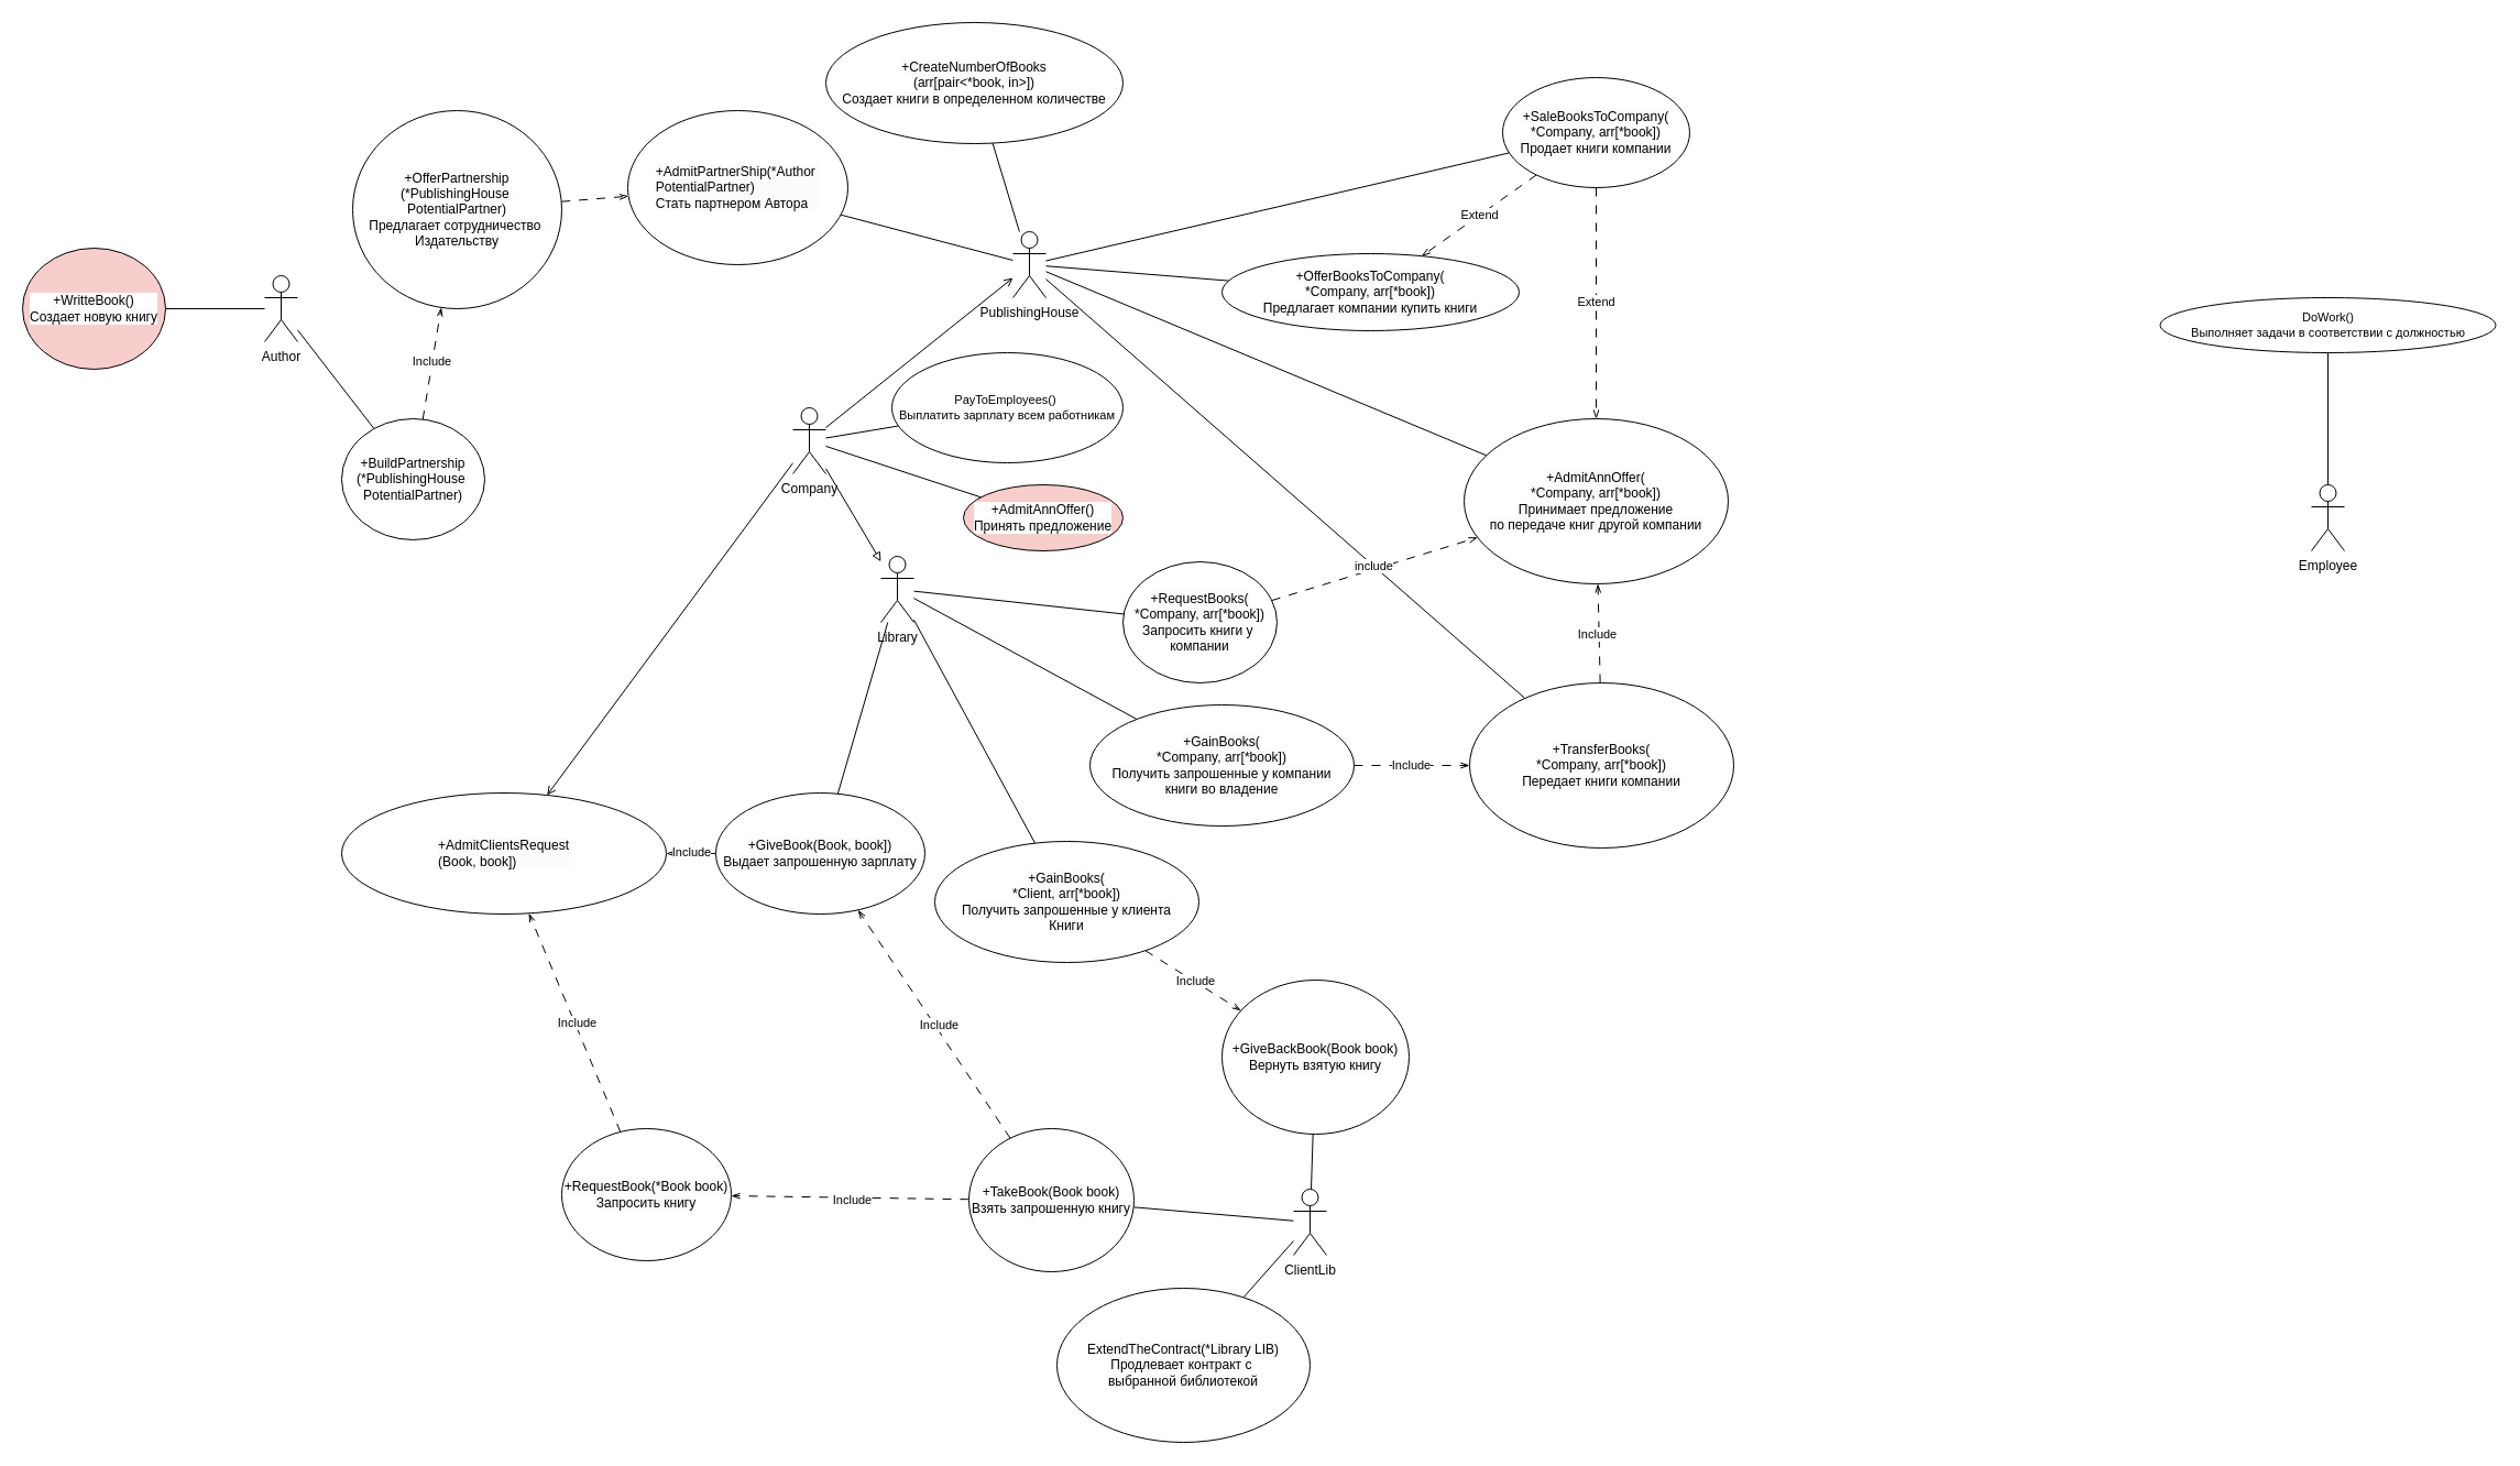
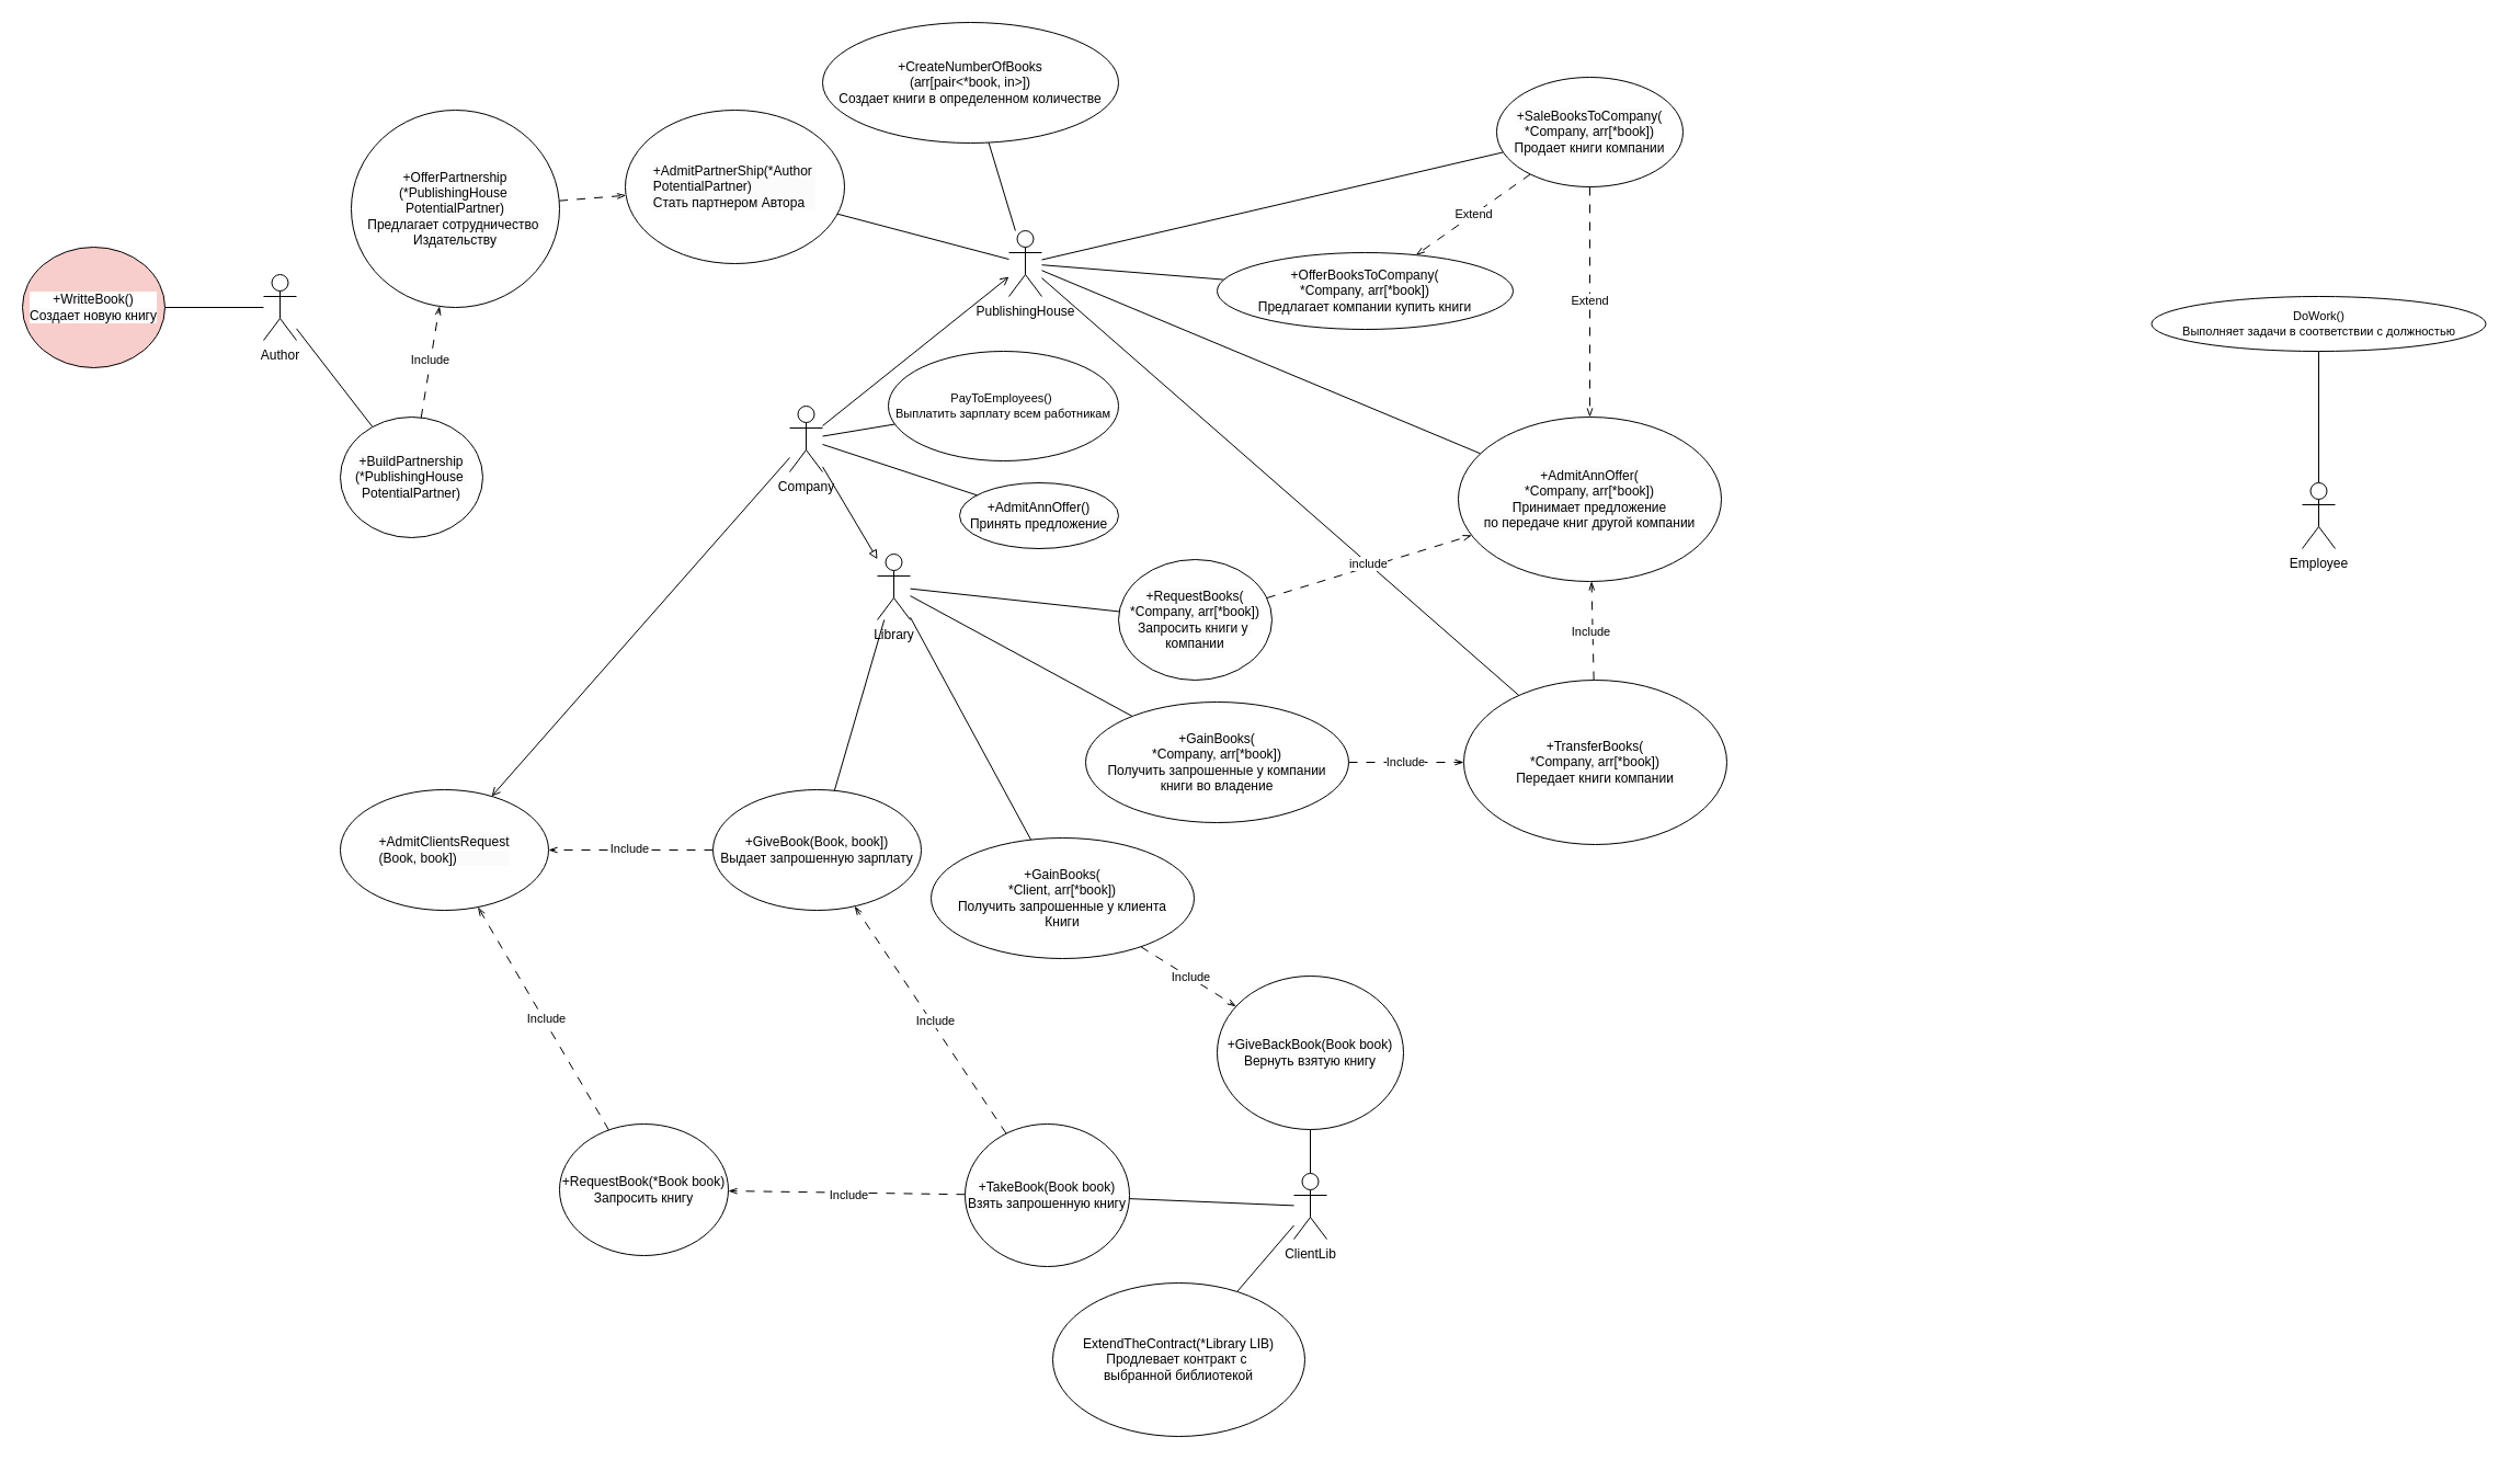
- <mxCell id="58" value="&lt;span style=&quot;text-wrap: nowrap; font-size: 12px; text-align: left; background-color: rgb(251, 251, 251);&quot;&gt;+AdmitAnnOffer(&lt;/span&gt;&lt;span style=&quot;text-wrap: nowrap; font-size: 12px; text-align: left; background-color: rgb(251, 251, 251);&quot;&gt;)&lt;/span&gt;&lt;br&gt;&lt;div&gt;&lt;span style=&quot;text-wrap: nowrap; font-size: 12px; text-align: left; background-color: rgb(251, 251, 251);&quot;&gt;Принять предложение&lt;/span&gt;&lt;/div&gt;" style="ellipse;whiteSpace=wrap;html=1;fontFamily=Helvetica;fontSize=11;fontColor=default;labelBackgroundColor=default;fillColor=#f8cecc;" parent="1" vertex="1"><mxGeometry x="875" y="440" width="145" height="60" as="geometry" /></mxCell>
+ <mxCell id="58" value="&lt;span style=&quot;text-wrap: nowrap; font-size: 12px; text-align: left; background-color: rgb(251, 251, 251);&quot;&gt;+AdmitAnnOffer(&lt;/span&gt;&lt;span style=&quot;text-wrap: nowrap; font-size: 12px; text-align: left; background-color: rgb(251, 251, 251);&quot;&gt;)&lt;/span&gt;&lt;br&gt;&lt;div&gt;&lt;span style=&quot;text-wrap: nowrap; font-size: 12px; text-align: left; background-color: rgb(251, 251, 251);&quot;&gt;Принять предложение&lt;/span&gt;&lt;/div&gt;" style="ellipse;whiteSpace=wrap;html=1;fontFamily=Helvetica;fontSize=11;fontColor=default;labelBackgroundColor=default;" parent="1" vertex="1"><mxGeometry x="875" y="440" width="145" height="60" as="geometry" /></mxCell>
- <mxCell id="68" value="&lt;span style=&quot;font-size: 12px; text-align: left; text-wrap: nowrap; background-color: rgb(251, 251, 251);&quot;&gt;+AdmitClientsRequest&lt;/span&gt;&lt;div style=&quot;font-size: 12px; text-align: left; background-color: rgb(251, 251, 251);&quot;&gt;&lt;span style=&quot;text-wrap: nowrap;&quot;&gt;(&lt;/span&gt;&lt;span style=&quot;text-wrap: nowrap;&quot;&gt;Book, book])&lt;/span&gt;&lt;/div&gt;" style="ellipse;whiteSpace=wrap;html=1;fontFamily=Helvetica;fontSize=11;fontColor=default;labelBackgroundColor=default;" parent="1" vertex="1"><mxGeometry x="310" y="720" width="295" height="110" as="geometry" /></mxCell>
+ <mxCell id="68" value="&lt;span style=&quot;font-size: 12px; text-align: left; text-wrap: nowrap; background-color: rgb(251, 251, 251);&quot;&gt;+AdmitClientsRequest&lt;/span&gt;&lt;div style=&quot;font-size: 12px; text-align: left; background-color: rgb(251, 251, 251);&quot;&gt;&lt;span style=&quot;text-wrap: nowrap;&quot;&gt;(&lt;/span&gt;&lt;span style=&quot;text-wrap: nowrap;&quot;&gt;Book, book])&lt;/span&gt;&lt;/div&gt;" style="ellipse;whiteSpace=wrap;html=1;fontFamily=Helvetica;fontSize=11;fontColor=default;labelBackgroundColor=default;" parent="1" vertex="1"><mxGeometry x="310" y="720" width="190" height="110" as="geometry" /></mxCell>
- <mxCell id="28" value="ClientLib" style="shape=umlActor;verticalLabelPosition=bottom;verticalAlign=top;html=1;outlineConnect=0;" parent="1" vertex="1"><mxGeometry x="1175" y="1080" width="30" height="60" as="geometry" /></mxCell>
+ <mxCell id="28" value="ClientLib" style="shape=umlActor;verticalLabelPosition=bottom;verticalAlign=top;html=1;outlineConnect=0;" parent="1" vertex="1"><mxGeometry x="1180" y="1070" width="30" height="60" as="geometry" /></mxCell>
